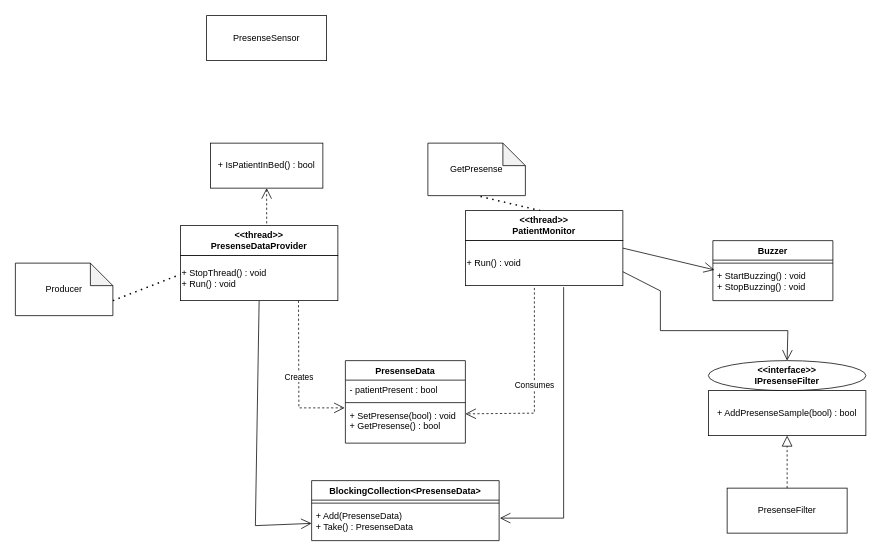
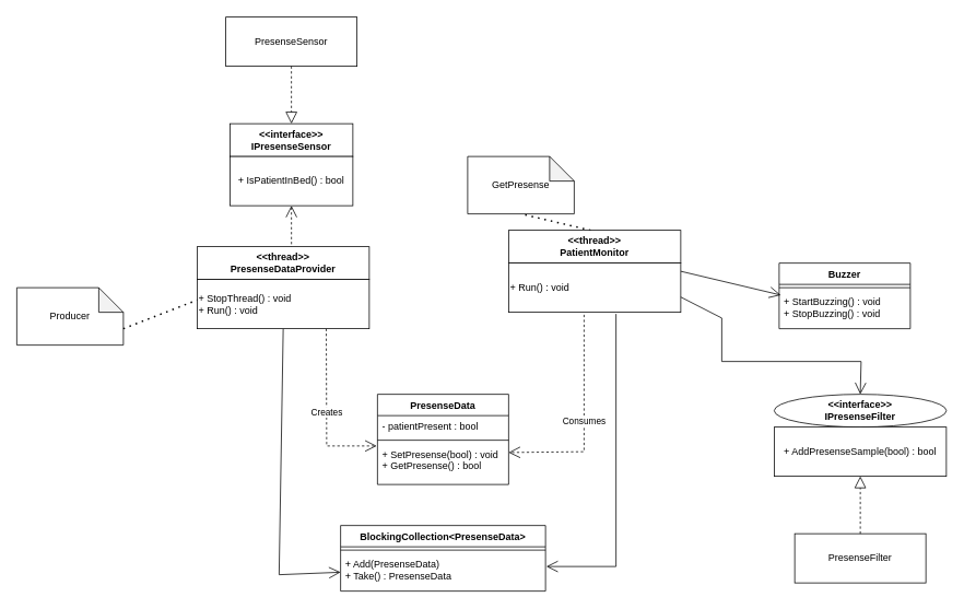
+ <mxCell id="26" value="" style="endArrow=block;dashed=1;endFill=0;endSize=12;html=1;rounded=0;exitX=0.5;exitY=1;exitDx=0;exitDy=0;entryX=0.5;entryY=0;entryDx=0;entryDy=0;" edge="1" parent="1" source="25" target="23"><mxGeometry width="160" relative="1" as="geometry"><mxPoint x="370" y="110" as="sourcePoint" /><mxPoint x="530" y="110" as="targetPoint" /></mxGeometry></mxCell>
+ <mxCell id="23" value="&lt;div&gt;&lt;b&gt;&amp;lt;&amp;lt;interface&amp;gt;&amp;gt;&lt;/b&gt;&lt;/div&gt;&lt;b&gt;IPresenseSensor&lt;/b&gt;" style="rounded=0;whiteSpace=wrap;html=1;" vertex="1" parent="22"><mxGeometry width="150" height="40" as="geometry" /></mxCell>
